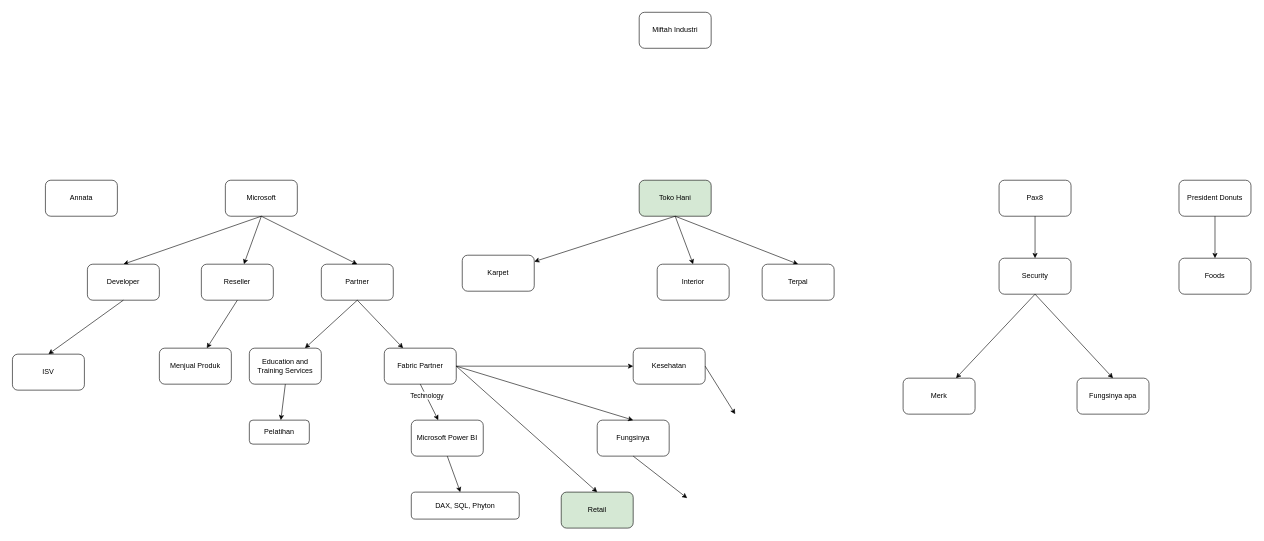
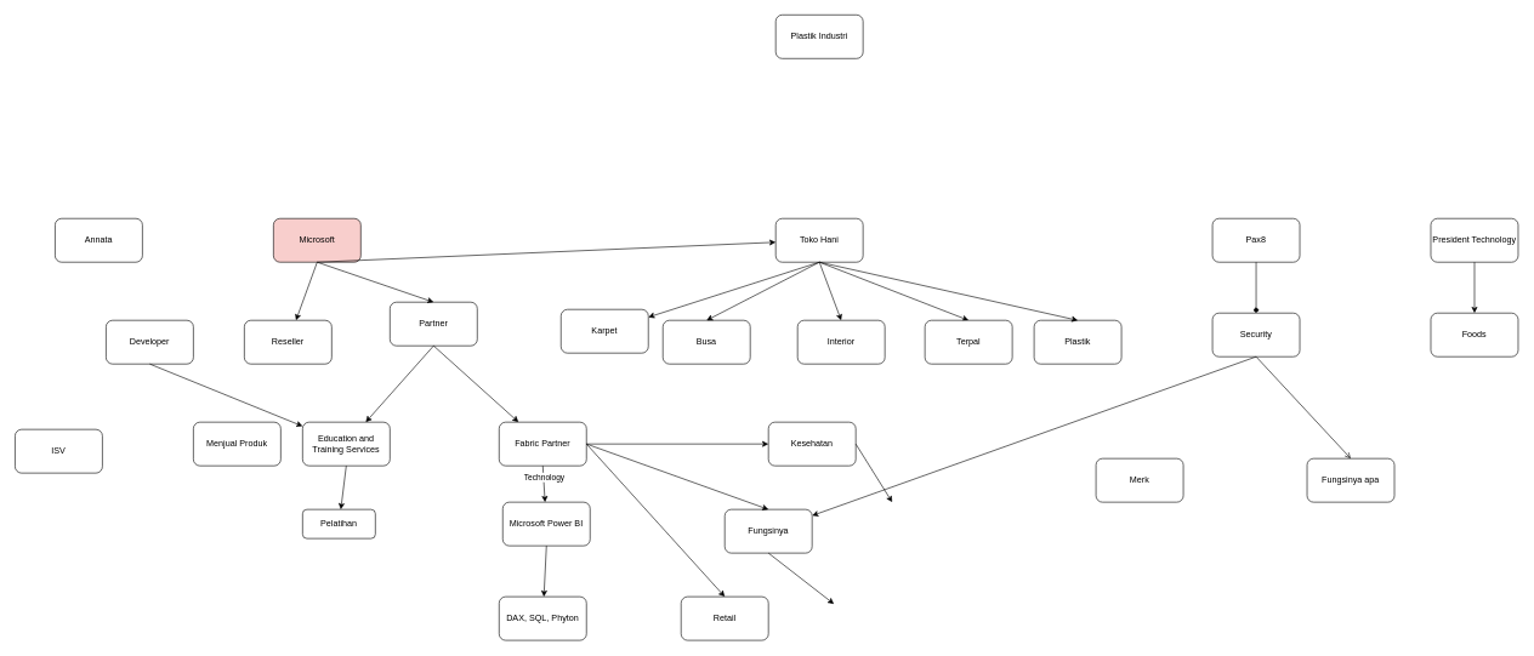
- <mxCell id="13" value="Miftah Industri" style="rounded=1;whiteSpace=wrap;html=1;" vertex="1" parent="1"><mxGeometry x="1065" y="20" width="120" height="60" as="geometry" /></mxCell>
+ <mxCell id="13" value="Plastik Industri" style="rounded=1;whiteSpace=wrap;html=1;" vertex="1" parent="1"><mxGeometry x="1065" y="20" width="120" height="60" as="geometry" /></mxCell>
- <mxCell id="15" value="Microsoft" style="rounded=1;whiteSpace=wrap;html=1;" vertex="1" parent="1"><mxGeometry x="375" y="300" width="120" height="60" as="geometry" /></mxCell>
+ <mxCell id="15" value="Microsoft" style="rounded=1;whiteSpace=wrap;html=1;fillColor=#f8cecc;" vertex="1" parent="1"><mxGeometry x="375" y="300" width="120" height="60" as="geometry" /></mxCell>
- <mxCell id="2" value="Toko Hani" style="rounded=1;whiteSpace=wrap;html=1;fillColor=#d5e8d4;" vertex="1" parent="1"><mxGeometry x="1065" y="300" width="120" height="60" as="geometry" /></mxCell>
+ <mxCell id="2" value="Toko Hani" style="rounded=1;whiteSpace=wrap;html=1;" vertex="1" parent="1"><mxGeometry x="1065" y="300" width="120" height="60" as="geometry" /></mxCell>
- <mxCell id="16" value="President Donuts" style="rounded=1;whiteSpace=wrap;html=1;" vertex="1" parent="1"><mxGeometry x="1965" y="300" width="120" height="60" as="geometry" /></mxCell>
+ <mxCell id="16" value="President Technology" style="rounded=1;whiteSpace=wrap;html=1;" vertex="1" parent="1"><mxGeometry x="1965" y="300" width="120" height="60" as="geometry" /></mxCell>
- <mxCell id="18" value="" style="endArrow=classic;html=1;rounded=0;exitX=0.5;exitY=1;exitDx=0;exitDy=0;entryX=0.5;entryY=0;entryDx=0;entryDy=0;" edge="1" parent="1" source="15" target="19"><mxGeometry width="50" height="50" relative="1" as="geometry"><mxPoint x="675" y="400" as="sourcePoint" /><mxPoint x="445" y="420" as="targetPoint" /></mxGeometry></mxCell>
+ <mxCell id="18" value="" style="endArrow=classic;html=1;rounded=0;exitX=0.5;exitY=1;exitDx=0;exitDy=0;" edge="1" parent="1" source="15" target="2"><mxGeometry width="50" height="50" relative="1" as="geometry"><mxPoint x="675" y="400" as="sourcePoint" /><mxPoint x="445" y="420" as="targetPoint" /></mxGeometry></mxCell>
+ <mxCell id="12" value="" style="endArrow=classic;html=1;rounded=0;exitX=0.5;exitY=1;exitDx=0;exitDy=0;entryX=0.5;entryY=0;entryDx=0;entryDy=0;" edge="1" parent="1" source="2" target="11"><mxGeometry width="50" height="50" relative="1" as="geometry"><mxPoint x="1100" y="430" as="sourcePoint" /><mxPoint x="1150" y="380" as="targetPoint" /></mxGeometry></mxCell>
+ <mxCell id="6" value="" style="endArrow=classic;html=1;rounded=0;exitX=0.5;exitY=1;exitDx=0;exitDy=0;entryX=0.5;entryY=0;entryDx=0;entryDy=0;" edge="1" parent="1" source="2" target="5"><mxGeometry width="50" height="50" relative="1" as="geometry"><mxPoint x="1100" y="430" as="sourcePoint" /><mxPoint x="1150" y="380" as="targetPoint" /></mxGeometry></mxCell>
- <mxCell id="24" value="" style="endArrow=classic;html=1;rounded=0;exitX=0.5;exitY=1;exitDx=0;exitDy=0;entryX=0.5;entryY=0;entryDx=0;entryDy=0;" edge="1" parent="1" source="14" target="25"><mxGeometry width="50" height="50" relative="1" as="geometry"><mxPoint x="1965" y="400" as="sourcePoint" /><mxPoint x="1725" y="440" as="targetPoint" /></mxGeometry></mxCell>
+ <mxCell id="24" value="" style="endArrow=diamond;html=1;rounded=0;exitX=0.5;exitY=1;exitDx=0;exitDy=0;entryX=0.5;entryY=0;entryDx=0;entryDy=0;" edge="1" parent="1" source="14" target="25"><mxGeometry width="50" height="50" relative="1" as="geometry"><mxPoint x="1965" y="400" as="sourcePoint" /><mxPoint x="1725" y="440" as="targetPoint" /></mxGeometry></mxCell>
- <mxCell id="21" value="Partner" style="rounded=1;whiteSpace=wrap;html=1;" vertex="1" parent="1"><mxGeometry x="535" y="440" width="120" height="60" as="geometry" /></mxCell>
+ <mxCell id="21" value="Partner" style="rounded=1;whiteSpace=wrap;html=1;" vertex="1" parent="1"><mxGeometry x="535" y="415" width="120" height="60" as="geometry" /></mxCell>
+ <mxCell id="5" value="Busa" style="rounded=1;whiteSpace=wrap;html=1;" vertex="1" parent="1"><mxGeometry x="910" y="440" width="120" height="60" as="geometry" /></mxCell>
+ <mxCell id="11" value="Plastik" style="rounded=1;whiteSpace=wrap;html=1;" vertex="1" parent="1"><mxGeometry x="1420" y="440" width="120" height="60" as="geometry" /></mxCell>
- <mxCell id="49" value="" style="endArrow=classic;html=1;rounded=0;exitX=0.5;exitY=1;exitDx=0;exitDy=0;" edge="1" parent="1" source="25" target="50"><mxGeometry width="50" height="50" relative="1" as="geometry"><mxPoint x="1405" y="530" as="sourcePoint" /><mxPoint x="1565" y="650" as="targetPoint" /></mxGeometry></mxCell>
+ <mxCell id="49" value="" style="endArrow=classic;html=1;rounded=0;exitX=0.5;exitY=1;exitDx=0;exitDy=0;" edge="1" parent="1" source="25" target="45"><mxGeometry width="50" height="50" relative="1" as="geometry"><mxPoint x="1405" y="530" as="sourcePoint" /><mxPoint x="1565" y="650" as="targetPoint" /></mxGeometry></mxCell>
- <mxCell id="29" value="" style="endArrow=classic;html=1;rounded=0;exitX=0.5;exitY=1;exitDx=0;exitDy=0;" edge="1" parent="1" source="20" target="32"><mxGeometry width="50" height="50" relative="1" as="geometry"><mxPoint x="495" y="400" as="sourcePoint" /><mxPoint x="475" y="560" as="targetPoint" /></mxGeometry></mxCell>
- <mxCell id="28" value="" style="endArrow=classic;html=1;rounded=0;exitX=0.5;exitY=1;exitDx=0;exitDy=0;entryX=0.5;entryY=0;entryDx=0;entryDy=0;" edge="1" parent="1" source="19" target="31"><mxGeometry width="50" height="50" relative="1" as="geometry"><mxPoint x="495" y="400" as="sourcePoint" /><mxPoint x="315" y="560" as="targetPoint" /></mxGeometry></mxCell>
+ <mxCell id="28" value="" style="endArrow=classic;html=1;rounded=0;exitX=0.5;exitY=1;exitDx=0;exitDy=0;" edge="1" parent="1" source="19" target="33"><mxGeometry width="50" height="50" relative="1" as="geometry"><mxPoint x="495" y="400" as="sourcePoint" /><mxPoint x="315" y="560" as="targetPoint" /></mxGeometry></mxCell>
- <mxCell id="35" value="Fabric Partner" style="rounded=1;whiteSpace=wrap;html=1;" vertex="1" parent="1"><mxGeometry x="640" y="580" width="120" height="60" as="geometry" /></mxCell>
+ <mxCell id="35" value="Fabric Partner" style="rounded=1;whiteSpace=wrap;html=1;" vertex="1" parent="1"><mxGeometry x="685" y="580" width="120" height="60" as="geometry" /></mxCell>
- <mxCell id="52" value="" style="endArrow=classic;html=1;rounded=0;exitX=0.5;exitY=1;exitDx=0;exitDy=0;entryX=0.5;entryY=0;entryDx=0;entryDy=0;" edge="1" parent="1" source="25" target="51"><mxGeometry width="50" height="50" relative="1" as="geometry"><mxPoint x="1405" y="530" as="sourcePoint" /><mxPoint x="1455" y="480" as="targetPoint" /></mxGeometry></mxCell>
+ <mxCell id="52" value="" style="endArrow=open;html=1;rounded=0;exitX=0.5;exitY=1;exitDx=0;exitDy=0;entryX=0.5;entryY=0;entryDx=0;entryDy=0;" edge="1" parent="1" source="25" target="51"><mxGeometry width="50" height="50" relative="1" as="geometry"><mxPoint x="1405" y="530" as="sourcePoint" /><mxPoint x="1455" y="480" as="targetPoint" /></mxGeometry></mxCell>
- <mxCell id="38" value="Microsoft Power BI" style="rounded=1;whiteSpace=wrap;html=1;" vertex="1" parent="1"><mxGeometry x="685" y="700" width="120" height="60" as="geometry" /></mxCell>
+ <mxCell id="38" value="Microsoft Power BI" style="rounded=1;whiteSpace=wrap;html=1;" vertex="1" parent="1"><mxGeometry x="690" y="690" width="120" height="60" as="geometry" /></mxCell>
- <mxCell id="40" value="DAX, SQL, Phyton" style="rounded=1;whiteSpace=wrap;html=1;" vertex="1" parent="1"><mxGeometry x="685" y="820" width="180" height="45" as="geometry" /></mxCell>
+ <mxCell id="40" value="DAX, SQL, Phyton" style="rounded=1;whiteSpace=wrap;html=1;" vertex="1" parent="1"><mxGeometry x="685" y="820" width="120" height="60" as="geometry" /></mxCell>
- <mxCell id="47" value="Retail" style="rounded=1;whiteSpace=wrap;html=1;fillColor=#d5e8d4;" vertex="1" parent="1"><mxGeometry x="935" y="820" width="120" height="60" as="geometry" /></mxCell>
+ <mxCell id="47" value="Retail" style="rounded=1;whiteSpace=wrap;html=1;" vertex="1" parent="1"><mxGeometry x="935" y="820" width="120" height="60" as="geometry" /></mxCell>
